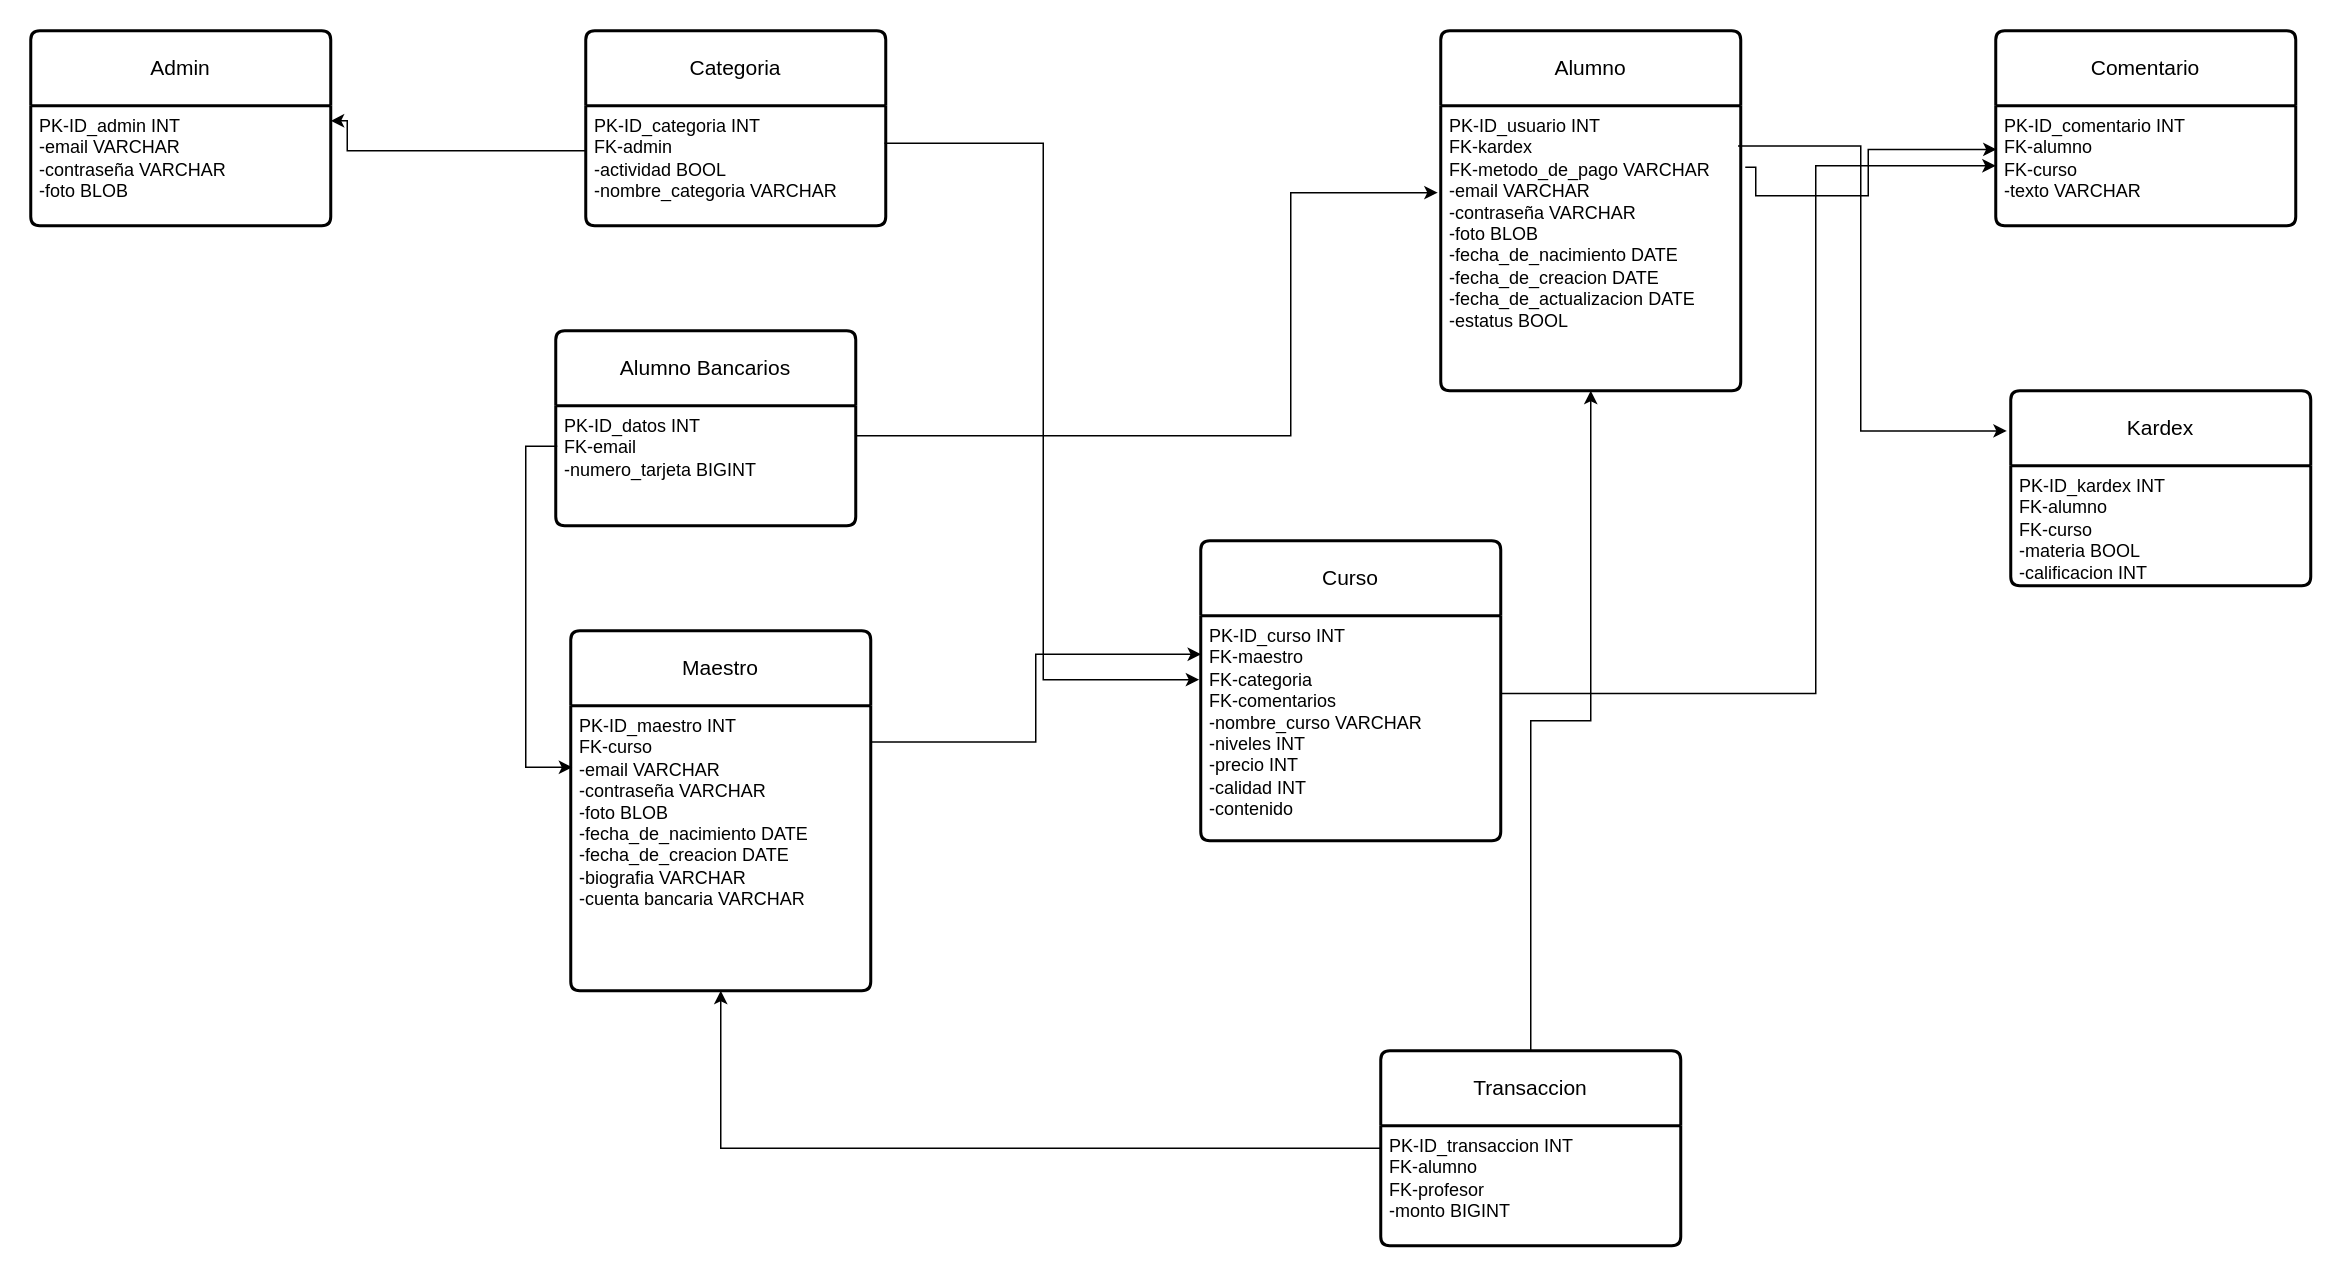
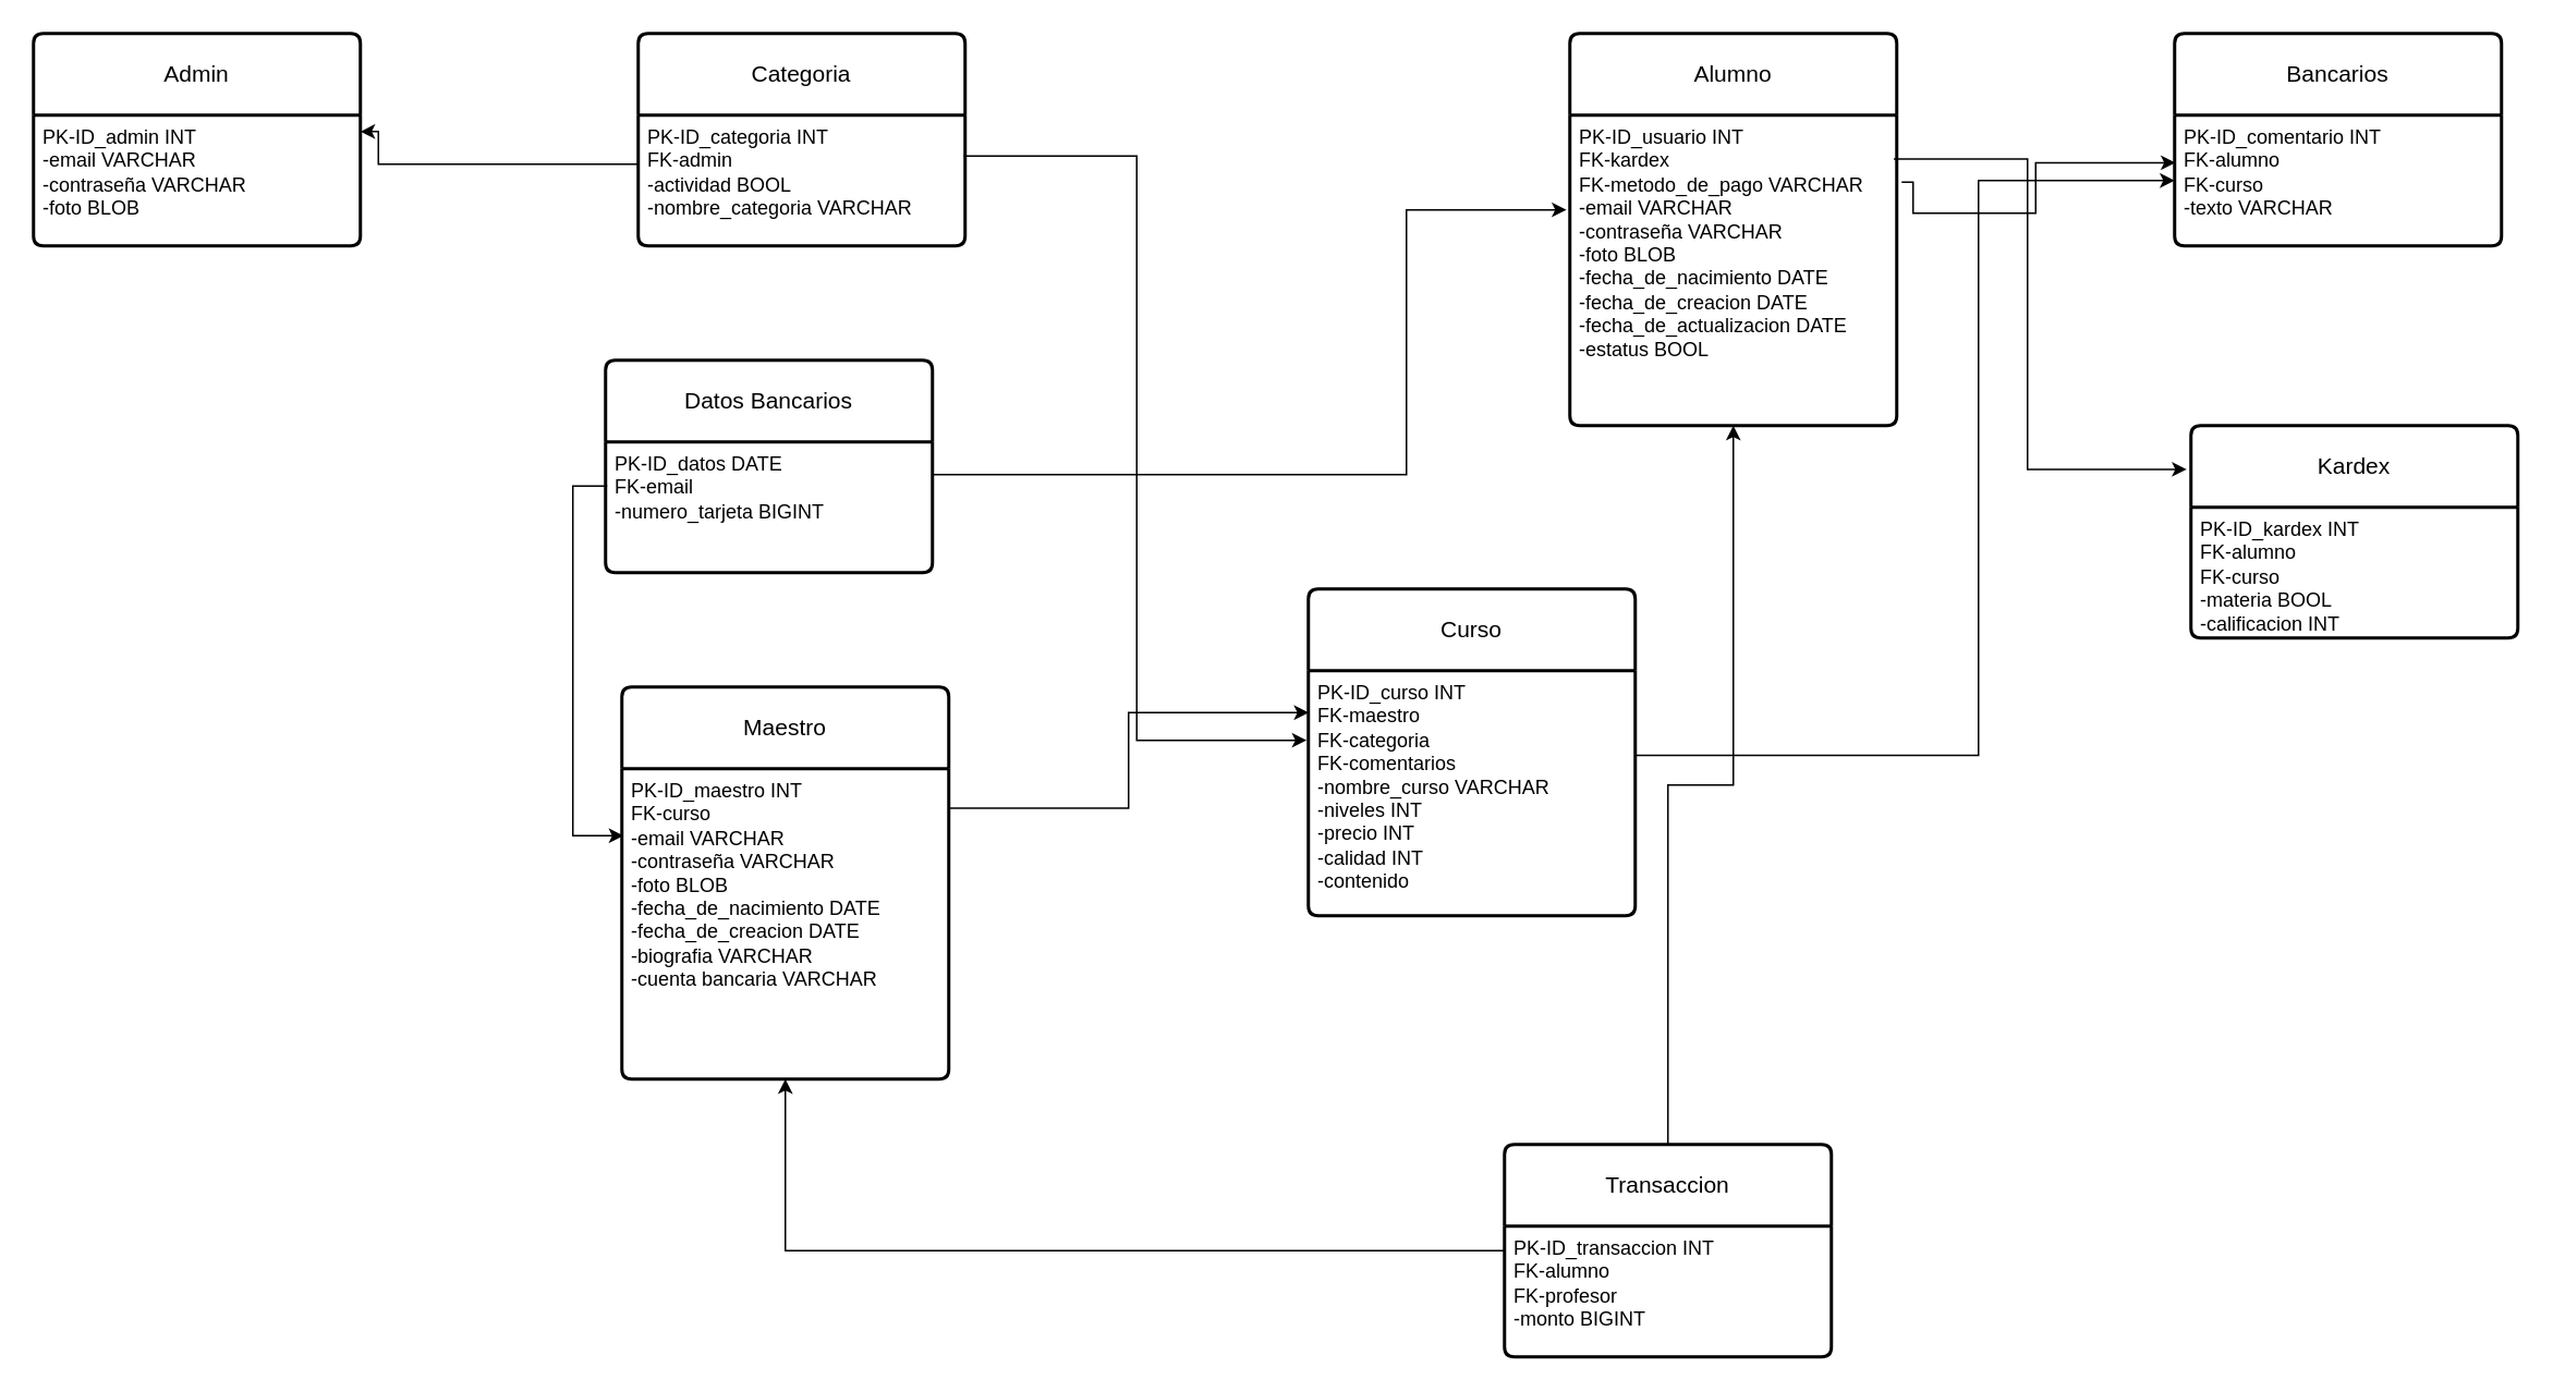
- <mxCell id="15" value="Comentario" style="swimlane;childLayout=stackLayout;horizontal=1;startSize=50;horizontalStack=0;rounded=1;fontSize=14;fontStyle=0;strokeWidth=2;resizeParent=0;resizeLast=1;shadow=0;dashed=0;align=center;arcSize=4;whiteSpace=wrap;html=1;" vertex="1" parent="1"><mxGeometry x="1330" y="20" width="200" height="130" as="geometry" /></mxCell>
+ <mxCell id="15" value="Bancarios" style="swimlane;childLayout=stackLayout;horizontal=1;startSize=50;horizontalStack=0;rounded=1;fontSize=14;fontStyle=0;strokeWidth=2;resizeParent=0;resizeLast=1;shadow=0;dashed=0;align=center;arcSize=4;whiteSpace=wrap;html=1;" vertex="1" parent="1"><mxGeometry x="1330" y="20" width="200" height="130" as="geometry" /></mxCell>
- <mxCell id="26" value="Alumno Bancarios" style="swimlane;childLayout=stackLayout;horizontal=1;startSize=50;horizontalStack=0;rounded=1;fontSize=14;fontStyle=0;strokeWidth=2;resizeParent=0;resizeLast=1;shadow=0;dashed=0;align=center;arcSize=4;whiteSpace=wrap;html=1;" vertex="1" parent="1"><mxGeometry x="370" y="220" width="200" height="130" as="geometry" /></mxCell>
+ <mxCell id="26" value="Datos Bancarios" style="swimlane;childLayout=stackLayout;horizontal=1;startSize=50;horizontalStack=0;rounded=1;fontSize=14;fontStyle=0;strokeWidth=2;resizeParent=0;resizeLast=1;shadow=0;dashed=0;align=center;arcSize=4;whiteSpace=wrap;html=1;" vertex="1" parent="1"><mxGeometry x="370" y="220" width="200" height="130" as="geometry" /></mxCell>
- <mxCell id="27" value="PK-ID_datos INT&lt;div&gt;FK-email&lt;br&gt;&lt;div&gt;&lt;div&gt;-numero_tarjeta BIGINT&lt;/div&gt;&lt;/div&gt;&lt;/div&gt;" style="align=left;strokeColor=none;fillColor=none;spacingLeft=4;fontSize=12;verticalAlign=top;resizable=0;rotatable=0;part=1;html=1;" vertex="1" parent="26"><mxGeometry y="50" width="200" height="80" as="geometry" /></mxCell>
+ <mxCell id="27" value="PK-ID_datos DATE&lt;div&gt;FK-email&lt;br&gt;&lt;div&gt;&lt;div&gt;-numero_tarjeta BIGINT&lt;/div&gt;&lt;/div&gt;&lt;/div&gt;" style="align=left;strokeColor=none;fillColor=none;spacingLeft=4;fontSize=12;verticalAlign=top;resizable=0;rotatable=0;part=1;html=1;" vertex="1" parent="26"><mxGeometry y="50" width="200" height="80" as="geometry" /></mxCell>
